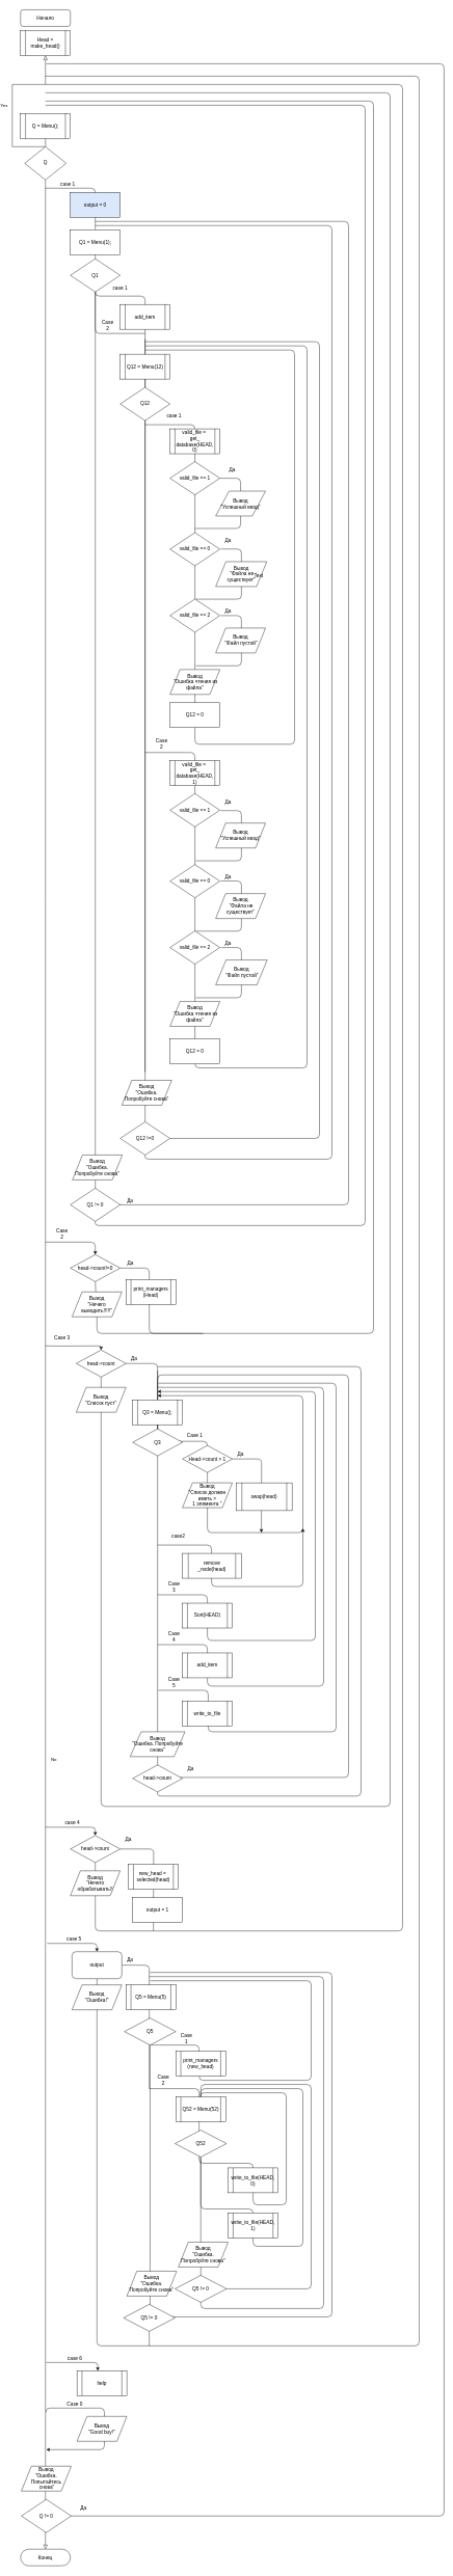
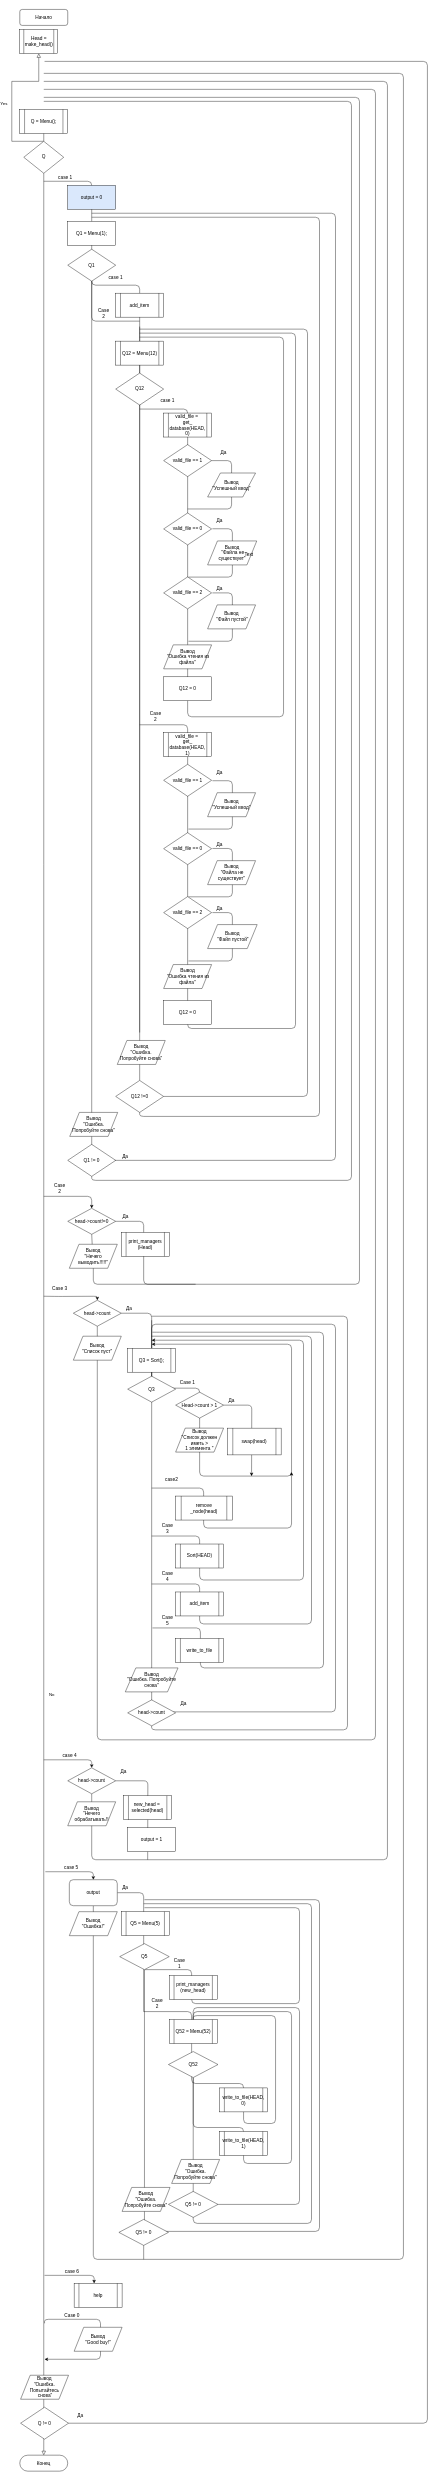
- <mxCell id="62" value="Head = make_head()" style="shape=process;whiteSpace=wrap;html=1;backgroundOutline=1;" vertex="1" parent="1"><mxGeometry x="20" y="70" width="120" height="60" as="geometry" /></mxCell>
+ <mxCell id="62" value="Head = make_head()" style="shape=process;whiteSpace=wrap;html=1;backgroundOutline=1;" vertex="1" parent="1"><mxGeometry x="20" y="70" width="95" height="60" as="geometry" /></mxCell>
- <mxCell id="64" value="Q3 = Menu();" style="shape=process;whiteSpace=wrap;html=1;backgroundOutline=1;" vertex="1" parent="1"><mxGeometry x="290" y="3370" width="120" height="60" as="geometry" /></mxCell>
+ <mxCell id="64" value="Q3 = Sort();" style="shape=process;whiteSpace=wrap;html=1;backgroundOutline=1;" vertex="1" parent="1"><mxGeometry x="290" y="3370" width="120" height="60" as="geometry" /></mxCell>
